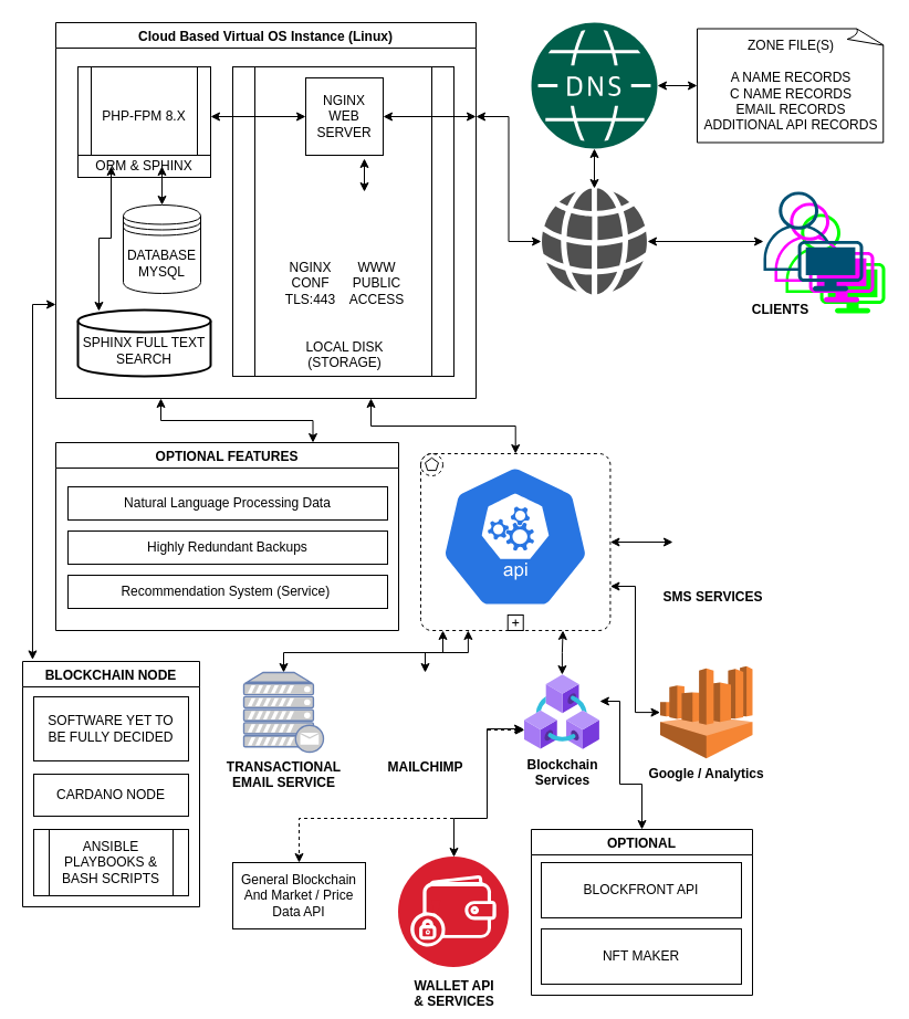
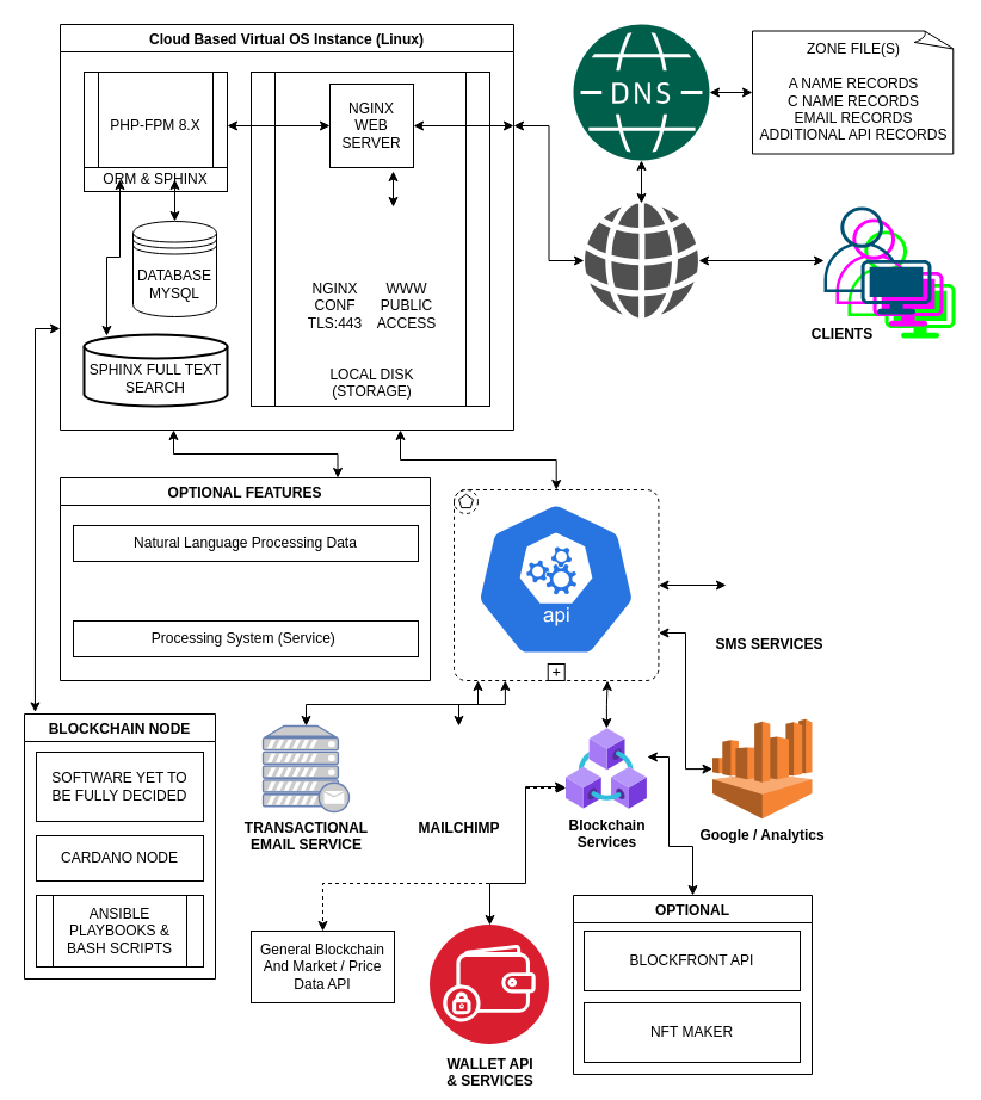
- <mxCell id="26" value="Highly Redundant Backups" style="rounded=0;whiteSpace=wrap;html=1;labelBackgroundColor=none;labelBorderColor=none;fontColor=#000000;strokeWidth=1;" vertex="1" parent="24"><mxGeometry x="11" y="80" width="289" height="30" as="geometry" /></mxCell>
- <mxCell id="27" value="Recommendation System (Service)&amp;nbsp;" style="rounded=0;whiteSpace=wrap;html=1;labelBackgroundColor=none;labelBorderColor=none;fontColor=#000000;strokeWidth=1;" vertex="1" parent="24"><mxGeometry x="11" y="120" width="289" height="30" as="geometry" /></mxCell>
+ <mxCell id="27" value="Processing System (Service)&amp;nbsp;" style="rounded=0;whiteSpace=wrap;html=1;labelBackgroundColor=none;labelBorderColor=none;fontColor=#000000;strokeWidth=1;" vertex="1" parent="24"><mxGeometry x="11" y="120" width="289" height="30" as="geometry" /></mxCell>
